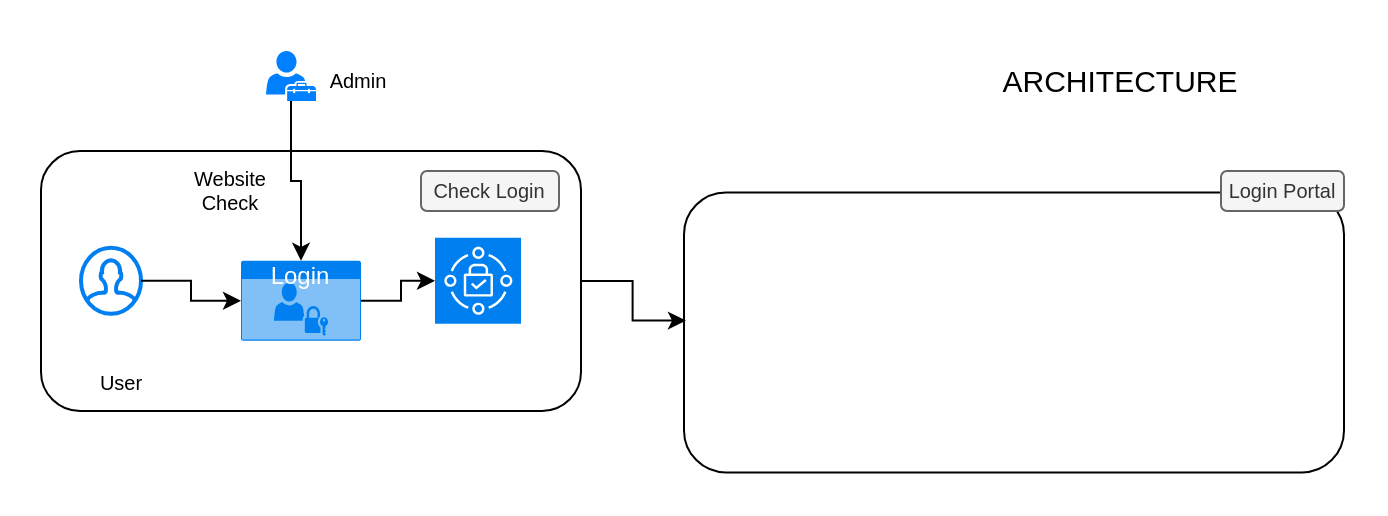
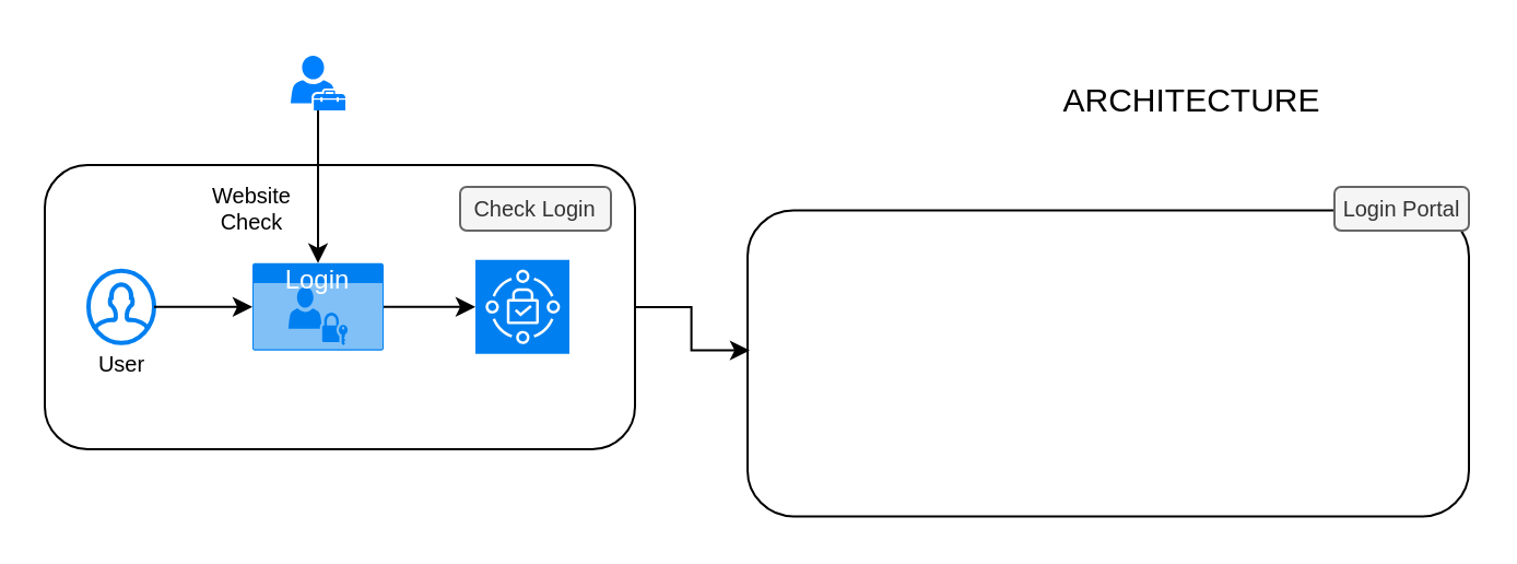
- <mxCell id="11" value="Admin" style="text;html=1;strokeColor=none;fillColor=none;align=center;verticalAlign=middle;whiteSpace=wrap;rounded=0;fontSize=10;" vertex="1" parent="1"><mxGeometry x="157.5" y="30" width="41.5" height="20" as="geometry" /></mxCell>
- <mxCell id="17" value="ARCHITECTURE" style="text;html=1;strokeColor=none;fillColor=none;align=center;verticalAlign=middle;whiteSpace=wrap;rounded=0;fontSize=15;" vertex="1" parent="1"><mxGeometry x="490" y="20" width="140" height="40" as="geometry" /></mxCell>
+ <mxCell id="17" value="ARCHITECTURE" style="text;html=1;strokeColor=none;fillColor=none;align=center;verticalAlign=middle;whiteSpace=wrap;rounded=0;fontSize=15;" vertex="1" parent="1"><mxGeometry x="475" y="25" width="140" height="40" as="geometry" /></mxCell>
- <mxCell id="5" value="Login" style="html=1;whiteSpace=wrap;strokeColor=none;fillColor=#0080f0;labelPosition=center;verticalLabelPosition=middle;verticalAlign=top;align=center;fontSize=12;outlineConnect=0;spacingTop=-6;fontColor=#FFFFFF;sketch=0;shape=mxgraph.sitemap.login;" vertex="1" parent="1"><mxGeometry x="120" y="129.88" width="60" height="40" as="geometry" /></mxCell>
+ <mxCell id="5" value="Login" style="html=1;whiteSpace=wrap;strokeColor=none;fillColor=#0080f0;labelPosition=center;verticalLabelPosition=middle;verticalAlign=top;align=center;fontSize=12;outlineConnect=0;spacingTop=-6;fontColor=#FFFFFF;sketch=0;shape=mxgraph.sitemap.login;" vertex="1" parent="1"><mxGeometry x="115" y="119.88" width="60" height="40" as="geometry" /></mxCell>
- <mxCell id="7" value="User" style="text;html=1;strokeColor=none;fillColor=none;align=center;verticalAlign=middle;whiteSpace=wrap;rounded=0;fontSize=10;" vertex="1" parent="1"><mxGeometry x="47.5" y="181.37" width="25" height="18.63" as="geometry" /></mxCell>
+ <mxCell id="7" value="User" style="text;html=1;strokeColor=none;fillColor=none;align=center;verticalAlign=middle;whiteSpace=wrap;rounded=0;fontSize=10;" vertex="1" parent="1"><mxGeometry x="42.5" y="156.37" width="25" height="18.63" as="geometry" /></mxCell>
